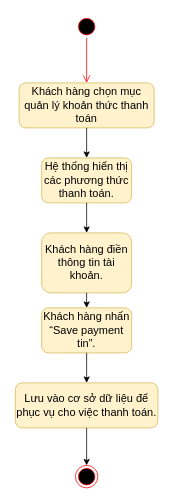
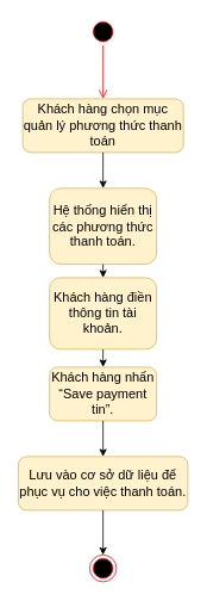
- <mxCell id="4" value="&lt;span id=&quot;docs-internal-guid-a827a6b3-7fff-8866-a487-34d40ec2ba41&quot;&gt;&lt;span style=&quot;font-size: 11pt; font-family: Calibri, sans-serif; background-color: transparent; font-variant-numeric: normal; font-variant-east-asian: normal; vertical-align: baseline;&quot;&gt;Khách hàng chọn mục quản lý khoản thức thanh toán&lt;/span&gt;&lt;/span&gt;" style="rounded=1;whiteSpace=wrap;html=1;fillColor=#fff2cc;strokeColor=#d6b656;" parent="1" vertex="1"><mxGeometry x="25" y="110" width="180" height="60" as="geometry" /></mxCell>
+ <mxCell id="4" value="&lt;span id=&quot;docs-internal-guid-a827a6b3-7fff-8866-a487-34d40ec2ba41&quot;&gt;&lt;span style=&quot;font-size: 11pt; font-family: Calibri, sans-serif; background-color: transparent; font-variant-numeric: normal; font-variant-east-asian: normal; vertical-align: baseline;&quot;&gt;Khách hàng chọn mục quản lý phương thức thanh toán&lt;/span&gt;&lt;/span&gt;" style="rounded=1;whiteSpace=wrap;html=1;fillColor=#fff2cc;strokeColor=#d6b656;" parent="1" vertex="1"><mxGeometry x="25" y="110" width="180" height="60" as="geometry" /></mxCell>
- <mxCell id="5" value="&lt;b id=&quot;docs-internal-guid-c3cc4836-7fff-9d9a-78bd-e6b8e192e5c8&quot; style=&quot;font-weight:normal;&quot;&gt;&lt;span style=&quot;font-size: 11pt; font-family: Calibri, sans-serif; color: rgb(0, 0, 0); background-color: transparent; font-weight: 400; font-style: normal; font-variant: normal; text-decoration: none; vertical-align: baseline;&quot;&gt;Hệ thống hiển thị các phương thức thanh toán.&lt;/span&gt;&lt;/b&gt;" style="rounded=1;whiteSpace=wrap;html=1;fillColor=#fff2cc;strokeColor=#d6b656;" parent="1" vertex="1"><mxGeometry x="55" y="210" width="120" height="60" as="geometry" /></mxCell>
+ <mxCell id="5" value="&lt;b id=&quot;docs-internal-guid-c3cc4836-7fff-9d9a-78bd-e6b8e192e5c8&quot; style=&quot;font-weight:normal;&quot;&gt;&lt;span style=&quot;font-size: 11pt; font-family: Calibri, sans-serif; color: rgb(0, 0, 0); background-color: transparent; font-weight: 400; font-style: normal; font-variant: normal; text-decoration: none; vertical-align: baseline;&quot;&gt;Hệ thống hiển thị các phương thức thanh toán.&lt;/span&gt;&lt;/b&gt;" style="rounded=1;whiteSpace=wrap;html=1;fillColor=#fff2cc;strokeColor=#d6b656;" parent="1" vertex="1"><mxGeometry x="55" y="210" width="120" height="85" as="geometry" /></mxCell>
